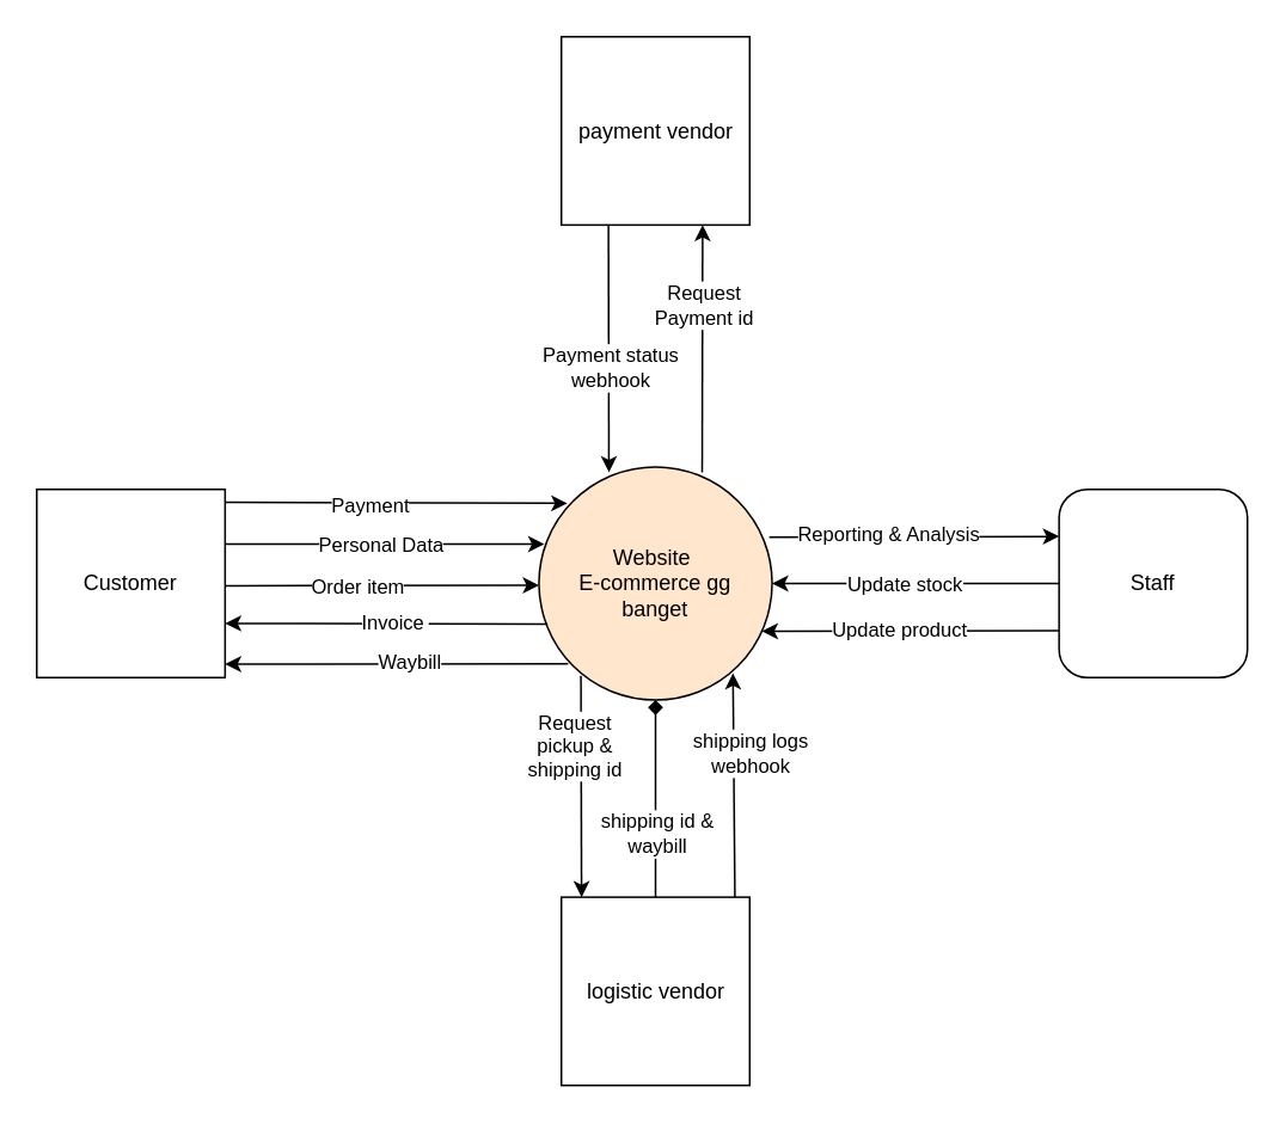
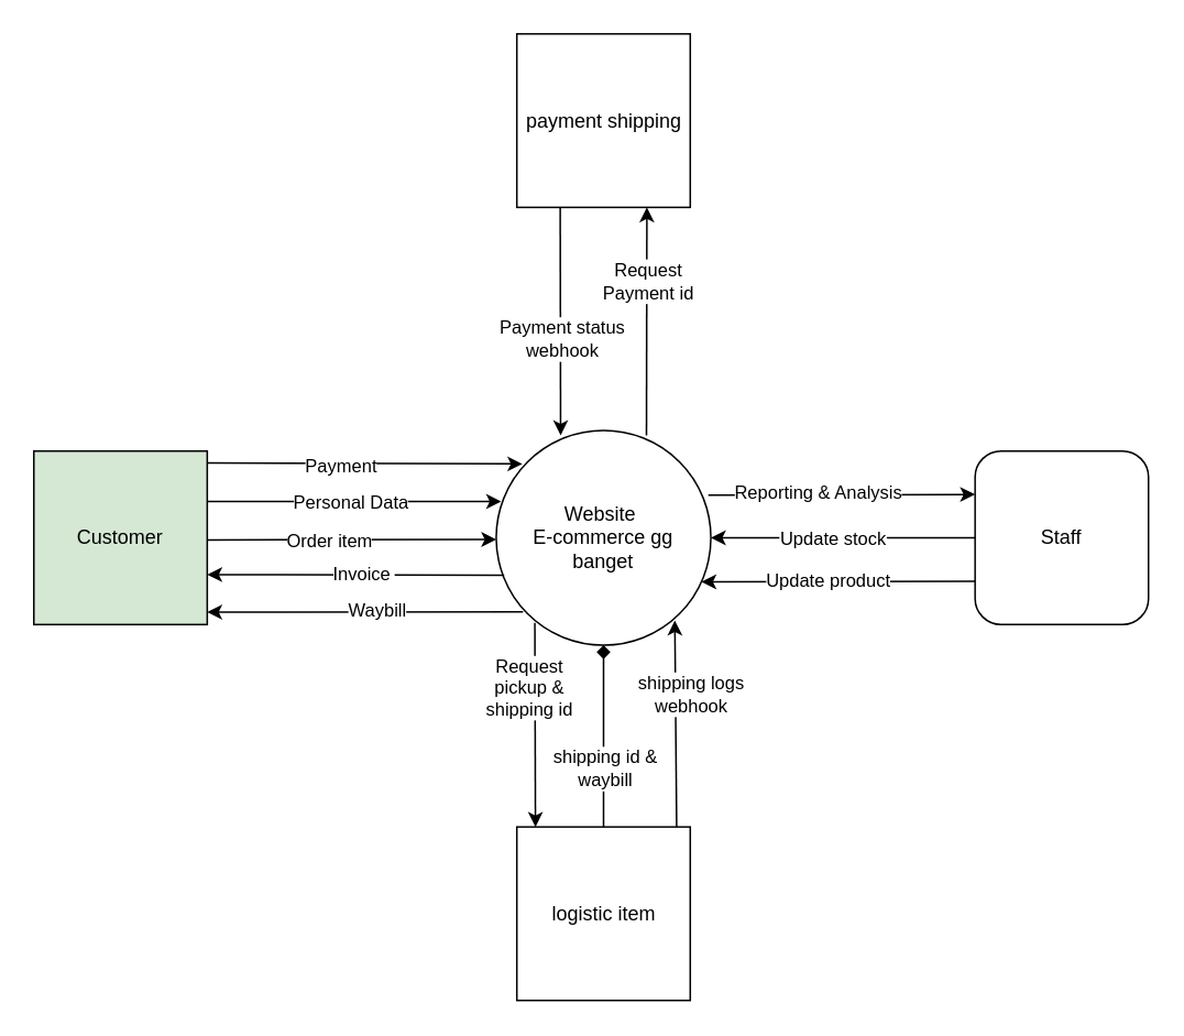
- <mxCell id="13" value="payment vendor" style="whiteSpace=wrap;html=1;aspect=fixed;" vertex="1" parent="1"><mxGeometry x="312.5" y="20" width="105" height="105" as="geometry" /></mxCell>
+ <mxCell id="13" value="payment shipping" style="whiteSpace=wrap;html=1;aspect=fixed;" vertex="1" parent="1"><mxGeometry x="312.5" y="20" width="105" height="105" as="geometry" /></mxCell>
- <mxCell id="9" value="Customer" style="whiteSpace=wrap;html=1;aspect=fixed;" vertex="1" parent="1"><mxGeometry x="20" y="272.5" width="105" height="105" as="geometry" /></mxCell>
+ <mxCell id="9" value="Customer" style="whiteSpace=wrap;html=1;aspect=fixed;fillColor=#d5e8d4;" vertex="1" parent="1"><mxGeometry x="20" y="272.5" width="105" height="105" as="geometry" /></mxCell>
- <mxCell id="2" value="Website&amp;nbsp;&lt;br&gt;E-commerce gg&lt;br&gt;banget" style="ellipse;whiteSpace=wrap;html=1;aspect=fixed;fillColor=#ffe6cc;" vertex="1" parent="1"><mxGeometry x="300" y="260" width="130" height="130" as="geometry" /></mxCell>
+ <mxCell id="2" value="Website&amp;nbsp;&lt;br&gt;E-commerce gg&lt;br&gt;banget" style="ellipse;whiteSpace=wrap;html=1;aspect=fixed;" vertex="1" parent="1"><mxGeometry x="300" y="260" width="130" height="130" as="geometry" /></mxCell>
- <mxCell id="16" value="logistic vendor" style="whiteSpace=wrap;html=1;aspect=fixed;" vertex="1" parent="1"><mxGeometry x="312.5" y="500" width="105" height="105" as="geometry" /></mxCell>
+ <mxCell id="16" value="logistic item" style="whiteSpace=wrap;html=1;aspect=fixed;" vertex="1" parent="1"><mxGeometry x="312.5" y="500" width="105" height="105" as="geometry" /></mxCell>
